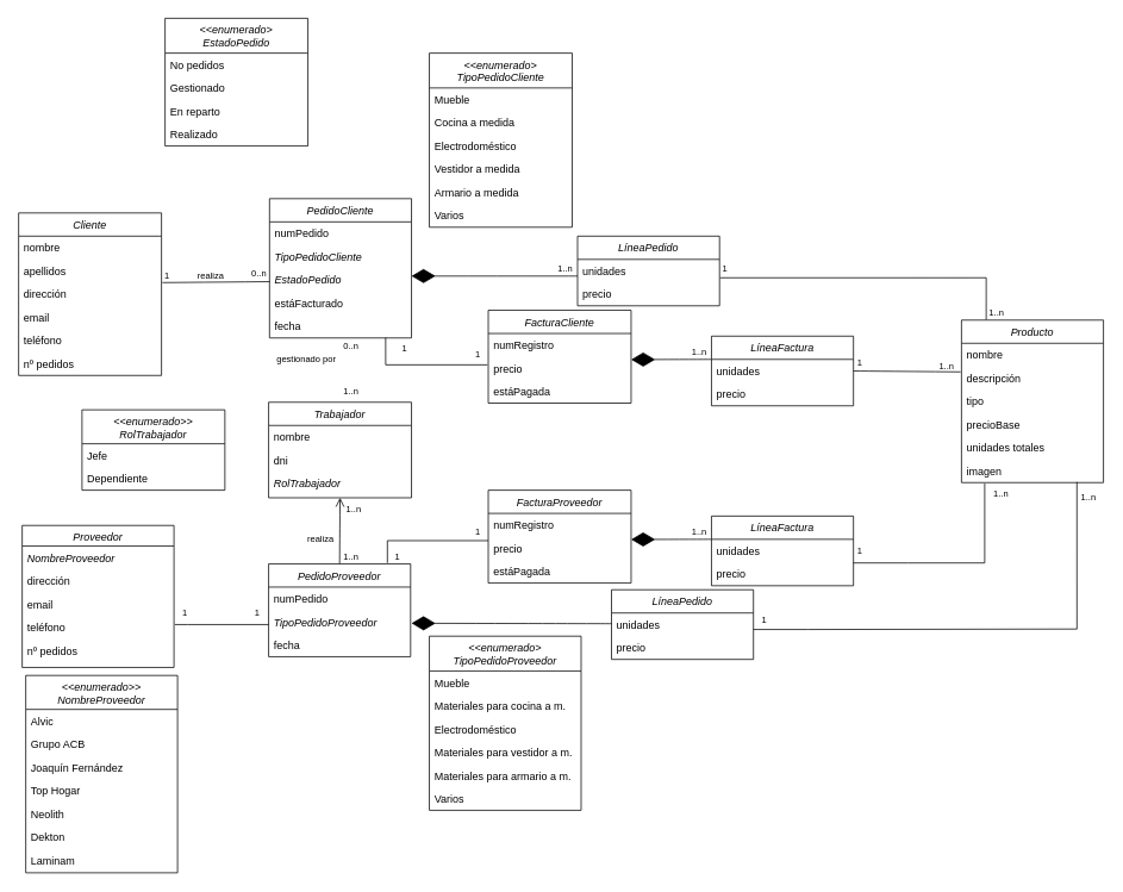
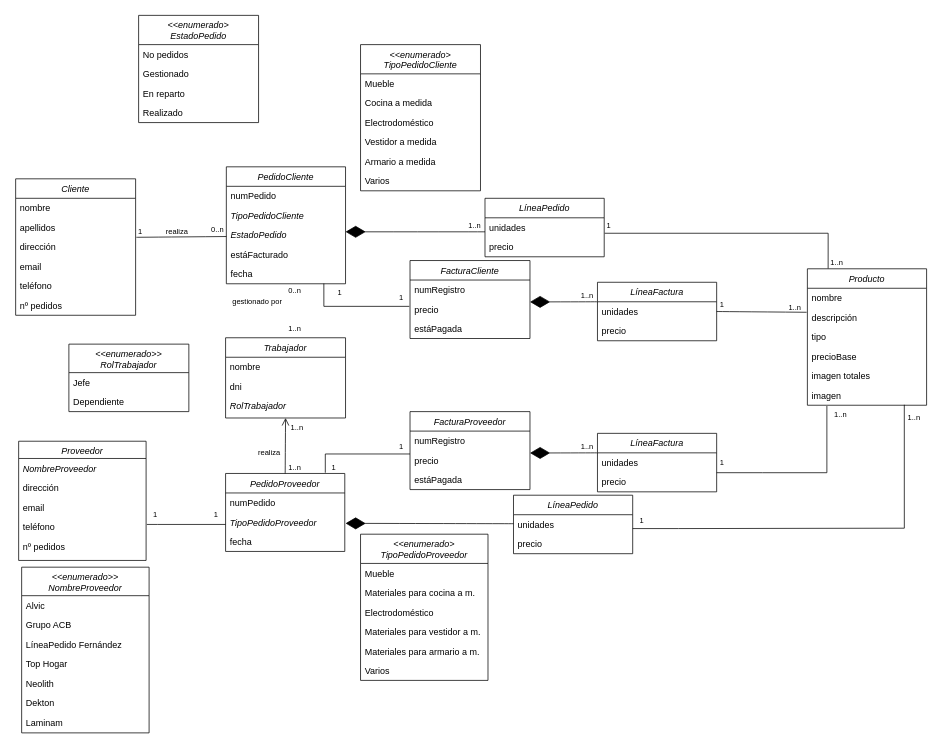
- <mxCell id="74" value="unidades totales" style="text;align=left;verticalAlign=top;spacingLeft=4;spacingRight=4;overflow=hidden;rotatable=0;points=[[0,0.5],[1,0.5]];portConstraint=eastwest;" parent="69" vertex="1"><mxGeometry y="130" width="159" height="26" as="geometry" /></mxCell>
+ <mxCell id="74" value="imagen totales" style="text;align=left;verticalAlign=top;spacingLeft=4;spacingRight=4;overflow=hidden;rotatable=0;points=[[0,0.5],[1,0.5]];portConstraint=eastwest;" parent="69" vertex="1"><mxGeometry y="130" width="159" height="26" as="geometry" /></mxCell>
- <mxCell id="93" value="Joaquín Fernández" style="text;align=left;verticalAlign=top;spacingLeft=4;spacingRight=4;overflow=hidden;rotatable=0;points=[[0,0.5],[1,0.5]];portConstraint=eastwest;rounded=0;shadow=0;html=0;" parent="90" vertex="1"><mxGeometry y="90" width="170" height="26" as="geometry" /></mxCell>
+ <mxCell id="93" value="LíneaPedido Fernández" style="text;align=left;verticalAlign=top;spacingLeft=4;spacingRight=4;overflow=hidden;rotatable=0;points=[[0,0.5],[1,0.5]];portConstraint=eastwest;rounded=0;shadow=0;html=0;" parent="90" vertex="1"><mxGeometry y="90" width="170" height="26" as="geometry" /></mxCell>
